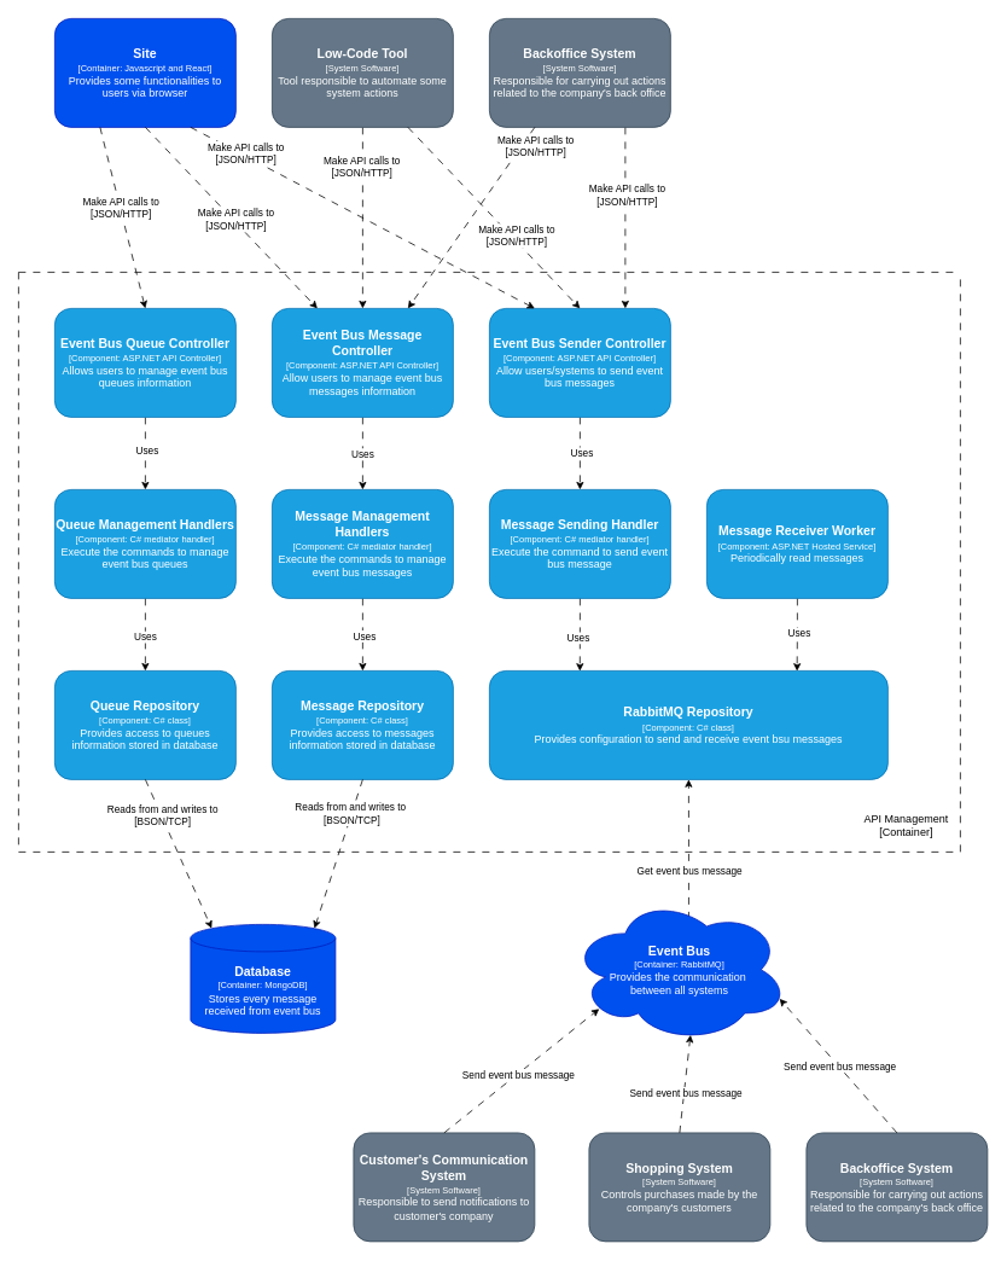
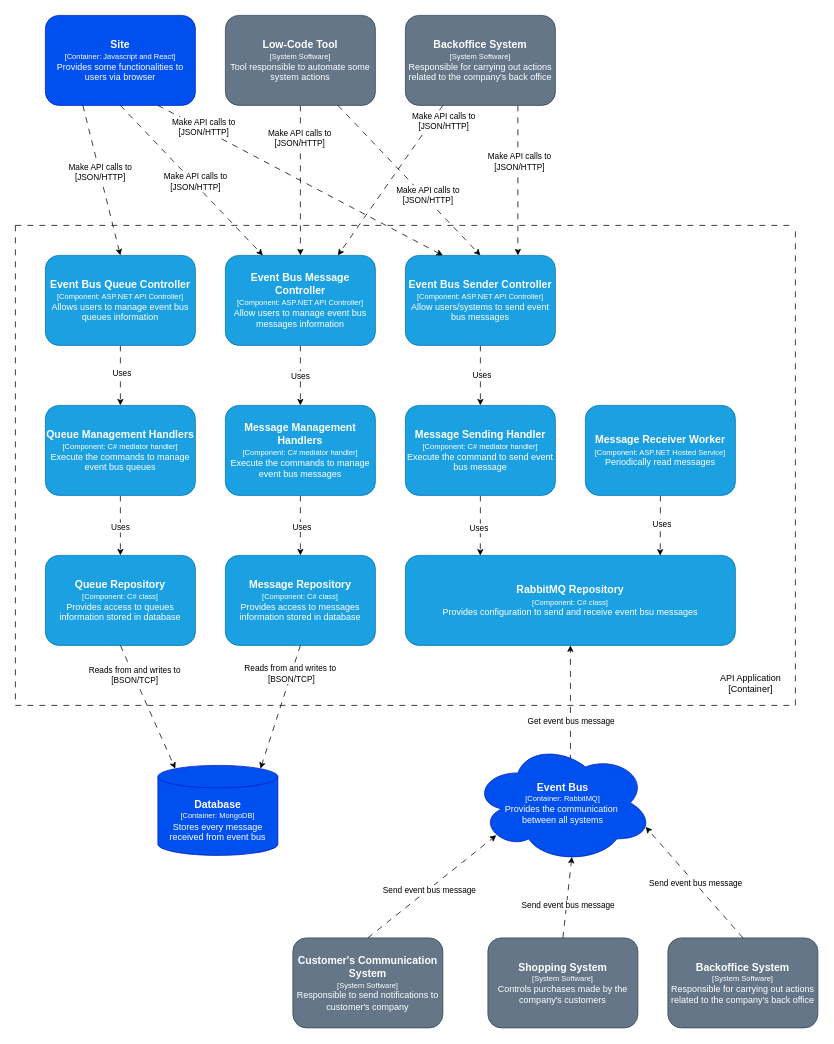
- <mxCell id="27" value="API Management&lt;div&gt;[Container]&lt;/div&gt;" style="text;html=1;align=center;verticalAlign=middle;resizable=0;points=[];autosize=1;strokeColor=none;fillColor=none;" vertex="1" parent="2"><mxGeometry x="930" y="591" width="100" height="40" as="geometry" /></mxCell>
+ <mxCell id="27" value="API Application&lt;div&gt;[Container]&lt;/div&gt;" style="text;html=1;align=center;verticalAlign=middle;resizable=0;points=[];autosize=1;strokeColor=none;fillColor=none;" vertex="1" parent="2"><mxGeometry x="930" y="591" width="100" height="40" as="geometry" /></mxCell>
